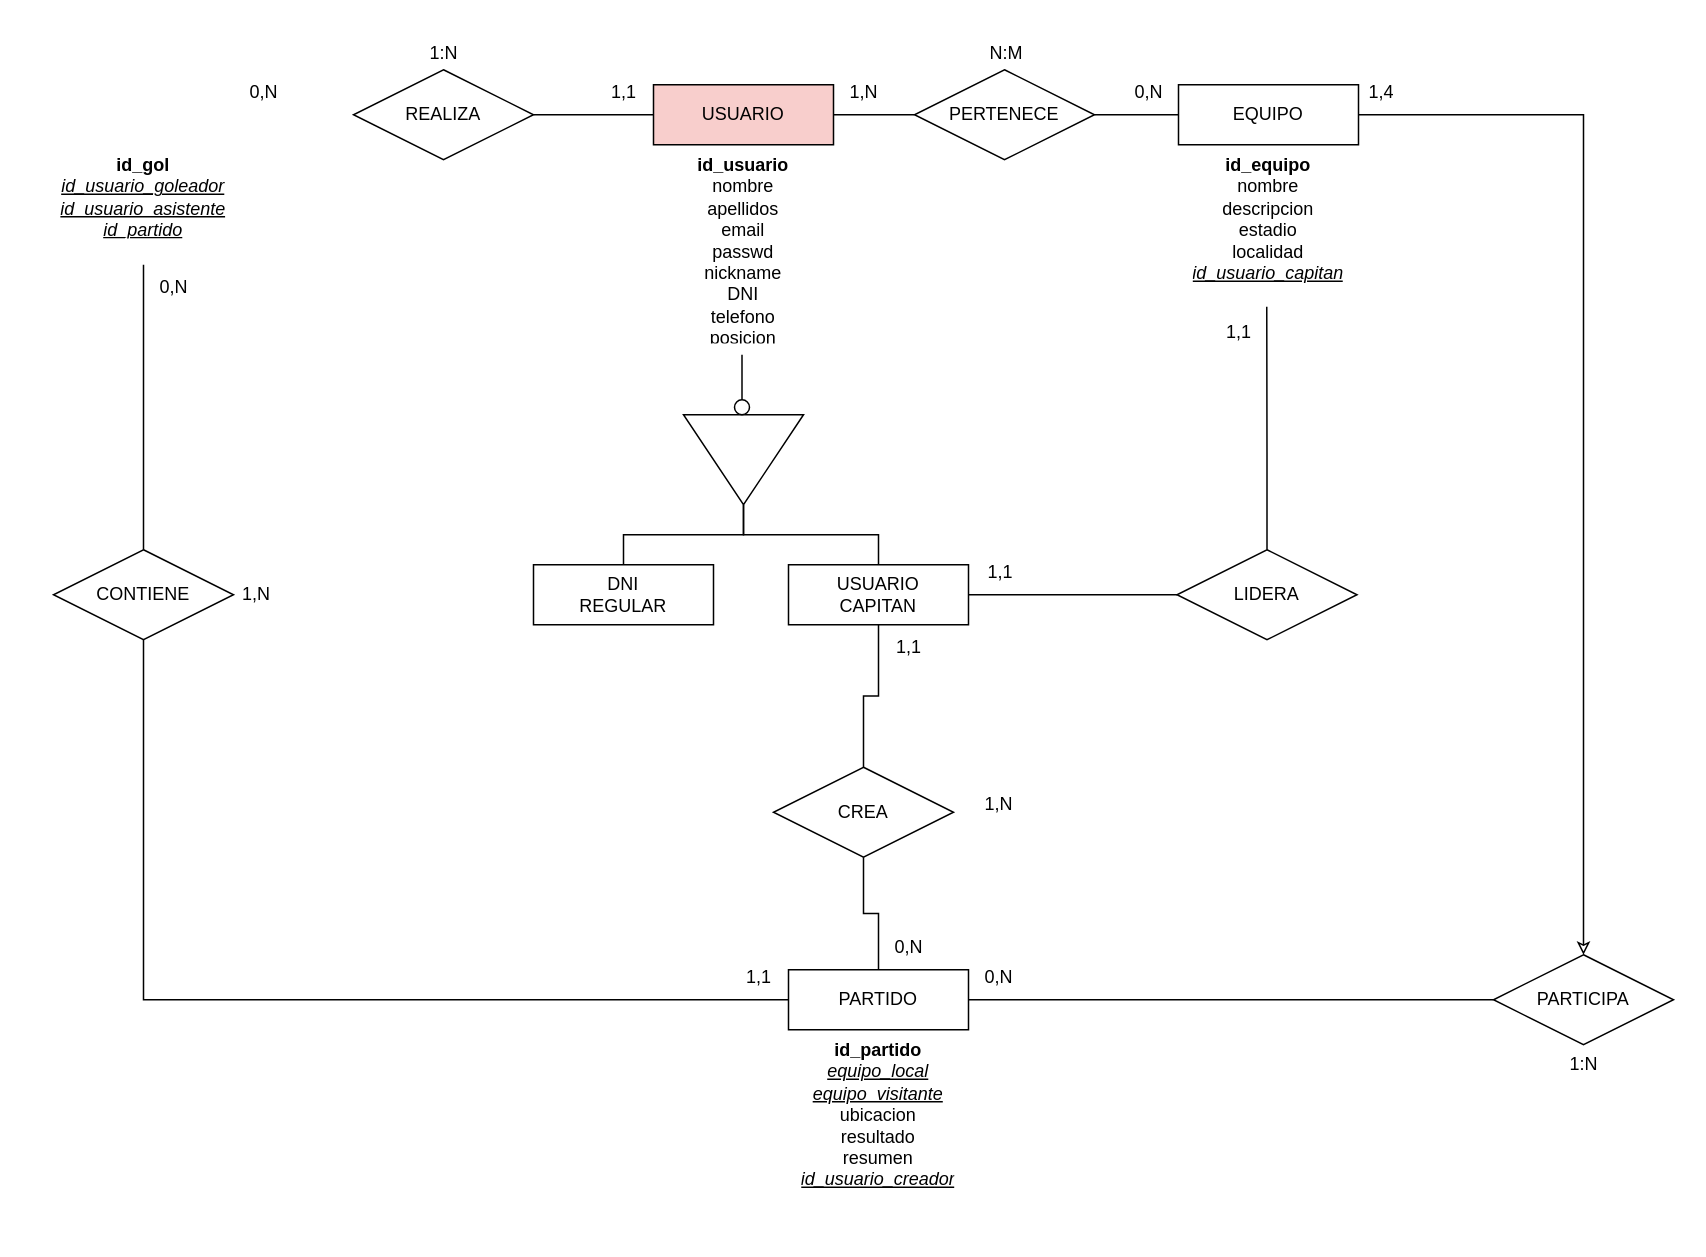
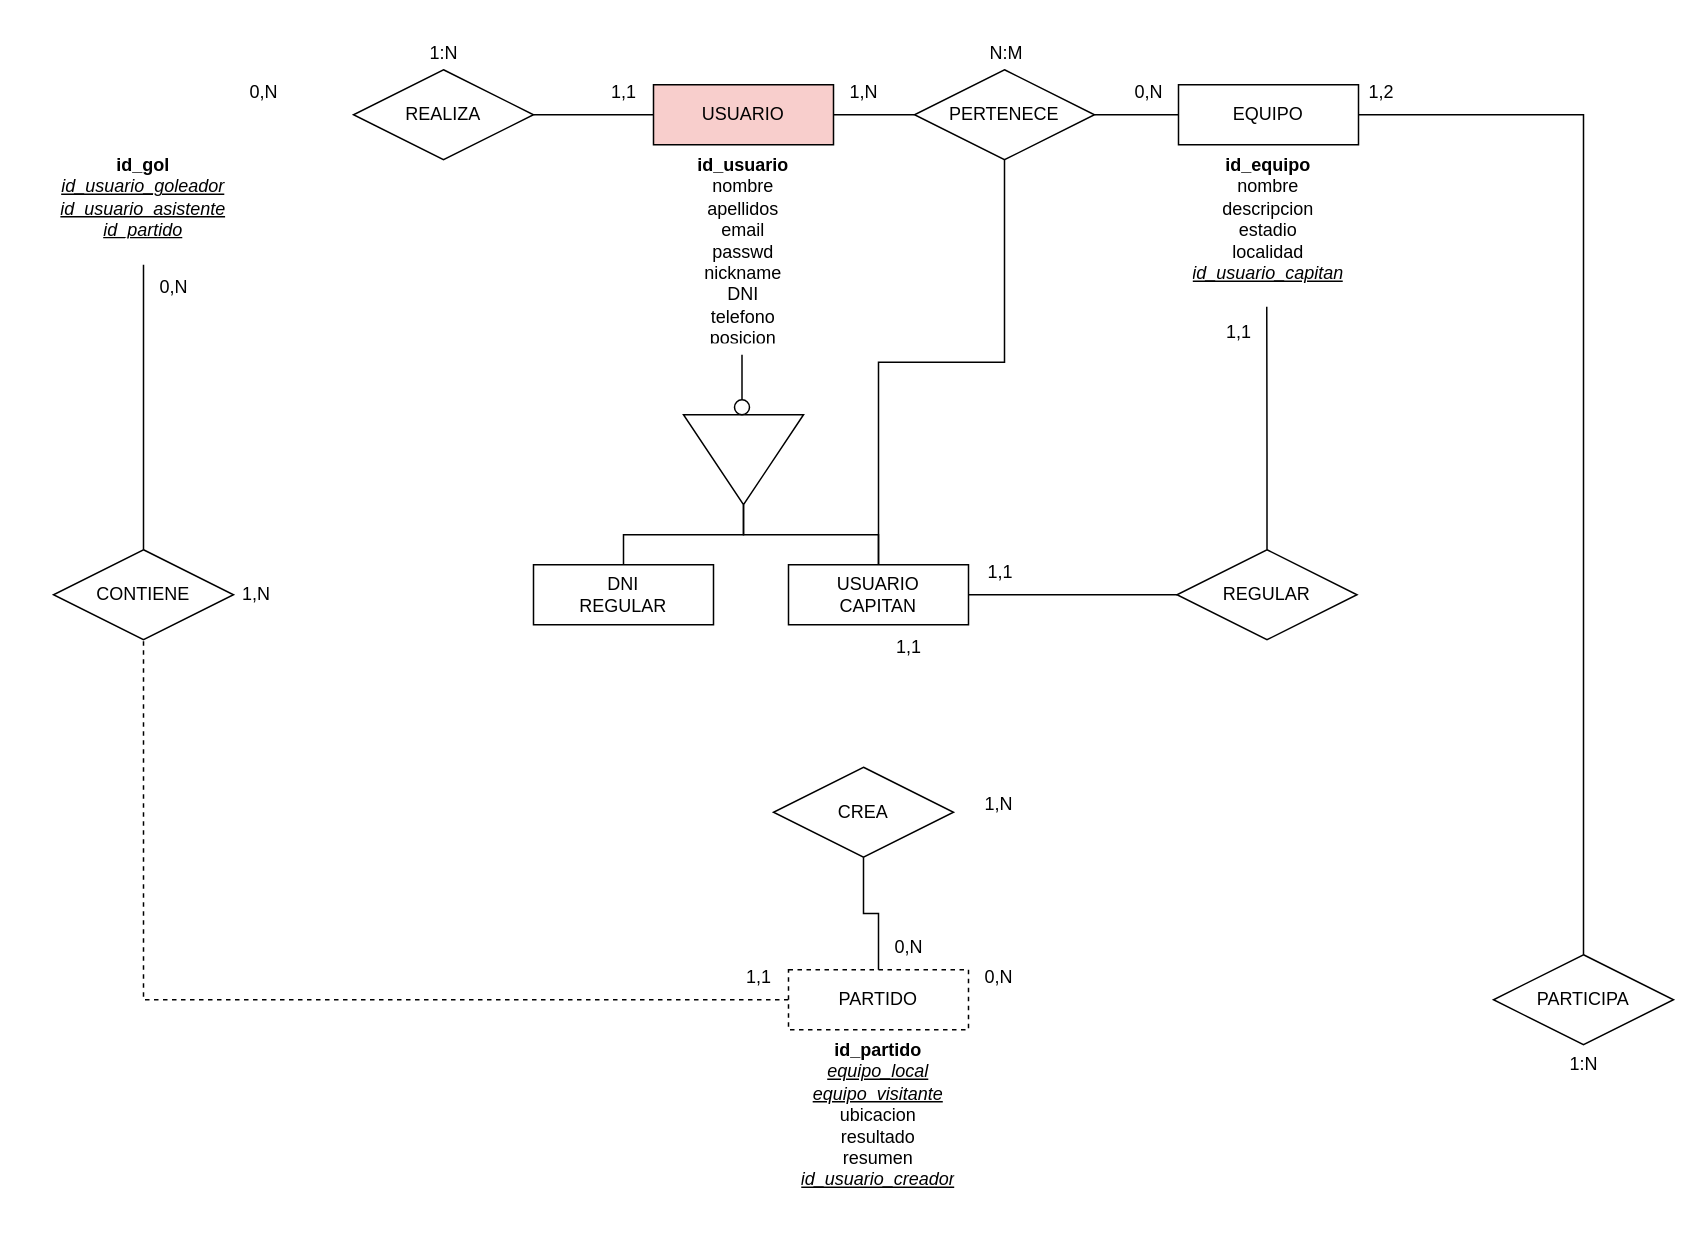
- <mxCell id="36" value="1,4" style="text;html=1;align=center;verticalAlign=middle;resizable=0;points=[];autosize=1;strokeColor=none;fillColor=none;" parent="1" vertex="1"><mxGeometry x="900" y="46" width="40" height="30" as="geometry" /></mxCell>
+ <mxCell id="36" value="1,2" style="text;html=1;align=center;verticalAlign=middle;resizable=0;points=[];autosize=1;strokeColor=none;fillColor=none;" parent="1" vertex="1"><mxGeometry x="900" y="46" width="40" height="30" as="geometry" /></mxCell>
- <mxCell id="23" value="LIDERA" style="shape=rhombus;perimeter=rhombusPerimeter;whiteSpace=wrap;html=1;align=center;" parent="1" vertex="1"><mxGeometry x="784" y="366" width="120" height="60" as="geometry" /></mxCell>
+ <mxCell id="23" value="REGULAR" style="shape=rhombus;perimeter=rhombusPerimeter;whiteSpace=wrap;html=1;align=center;" parent="1" vertex="1"><mxGeometry x="784" y="366" width="120" height="60" as="geometry" /></mxCell>
- <mxCell id="12" style="edgeStyle=orthogonalEdgeStyle;rounded=0;orthogonalLoop=1;jettySize=auto;html=1;entryX=0.5;entryY=0;entryDx=0;entryDy=0;endArrow=none;endFill=0;" parent="1" source="13" target="30" edge="1"><mxGeometry relative="1" as="geometry" /></mxCell>
+ <mxCell id="12" style="edgeStyle=orthogonalEdgeStyle;rounded=0;orthogonalLoop=1;jettySize=auto;html=1;endArrow=none;endFill=0;" parent="1" source="13" target="15" edge="1"><mxGeometry relative="1" as="geometry" /></mxCell>
- <mxCell id="16" style="edgeStyle=orthogonalEdgeStyle;rounded=0;orthogonalLoop=1;jettySize=auto;html=1;entryX=0.5;entryY=0;entryDx=0;entryDy=0;endArrow=classic;endFill=0;" parent="1" source="17" target="35" edge="1"><mxGeometry relative="1" as="geometry" /></mxCell>
+ <mxCell id="16" style="edgeStyle=orthogonalEdgeStyle;rounded=0;orthogonalLoop=1;jettySize=auto;html=1;entryX=0.5;entryY=0;entryDx=0;entryDy=0;endArrow=none;endFill=0;" parent="1" source="17" target="35" edge="1"><mxGeometry relative="1" as="geometry" /></mxCell>
- <mxCell id="27" style="edgeStyle=orthogonalEdgeStyle;rounded=0;orthogonalLoop=1;jettySize=auto;html=1;entryX=0.5;entryY=1;entryDx=0;entryDy=0;endArrow=none;endFill=0;" edge="1" parent="1" source="28" target="46"><mxGeometry relative="1" as="geometry" /></mxCell>
+ <mxCell id="27" style="edgeStyle=orthogonalEdgeStyle;rounded=0;orthogonalLoop=1;jettySize=auto;html=1;entryX=0.5;entryY=1;entryDx=0;entryDy=0;endArrow=none;endFill=0;dashed=1;" edge="1" parent="1" source="28" target="46"><mxGeometry relative="1" as="geometry" /></mxCell>
- <mxCell id="28" value="PARTIDO" style="whiteSpace=wrap;html=1;align=center;" parent="1" vertex="1"><mxGeometry x="525" y="646" width="120" height="40" as="geometry" /></mxCell>
+ <mxCell id="28" value="PARTIDO" style="whiteSpace=wrap;html=1;align=center;dashed=1;" parent="1" vertex="1"><mxGeometry x="525" y="646" width="120" height="40" as="geometry" /></mxCell>
- <mxCell id="26" style="edgeStyle=orthogonalEdgeStyle;rounded=0;orthogonalLoop=1;jettySize=auto;html=1;entryX=0;entryY=0.5;entryDx=0;entryDy=0;endArrow=none;endFill=0;" parent="1" source="28" target="35" edge="1"><mxGeometry relative="1" as="geometry" /></mxCell>
